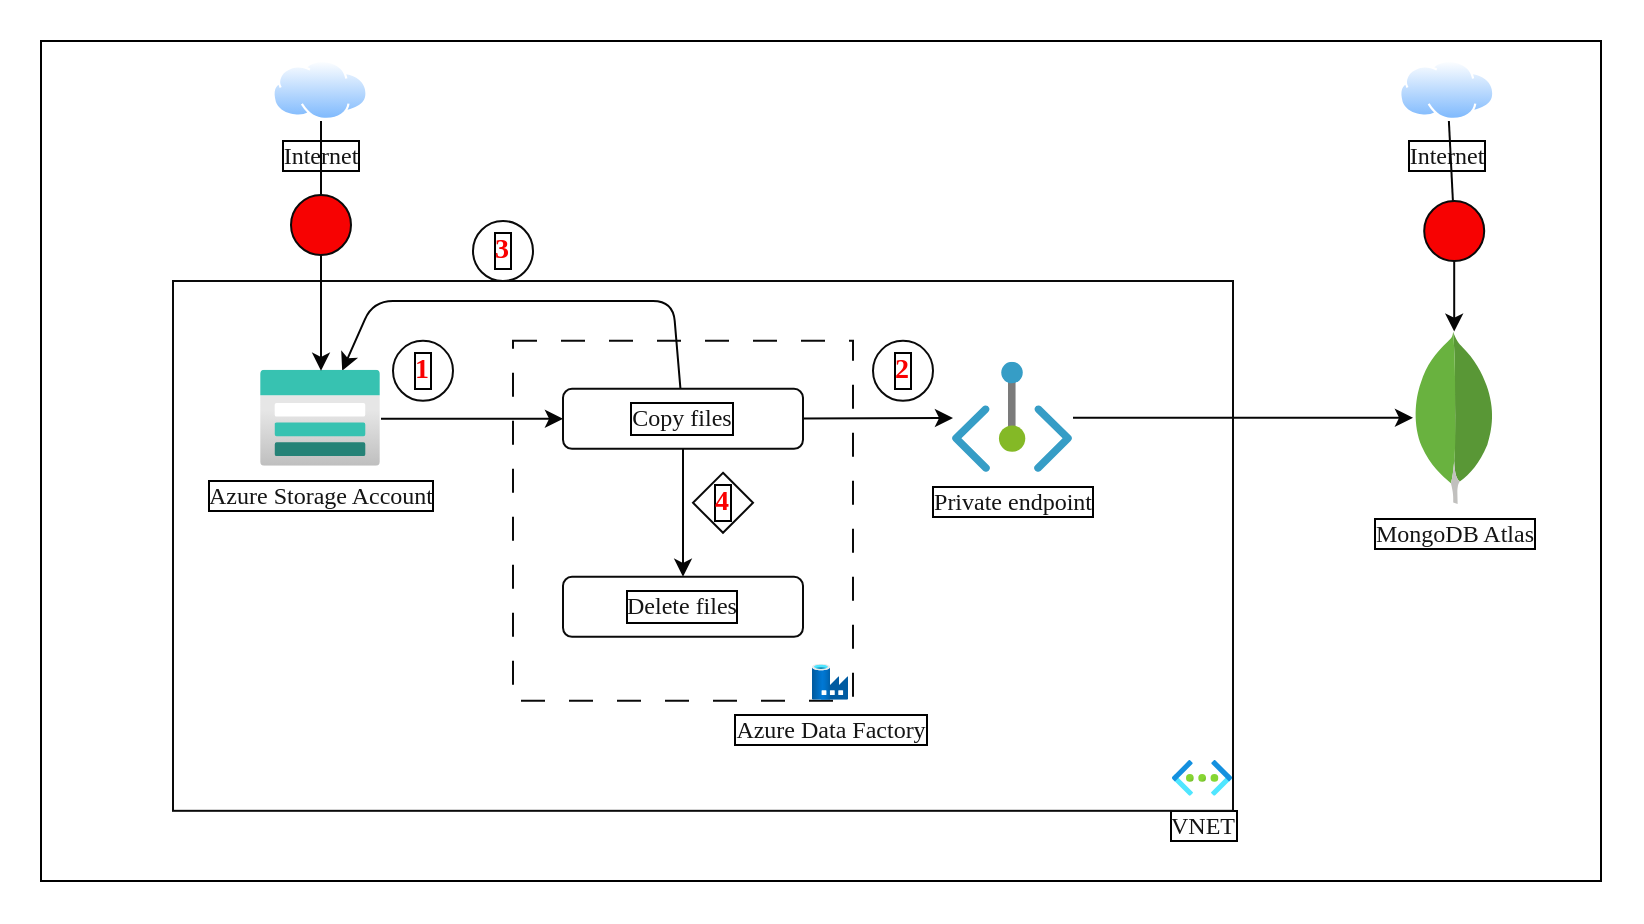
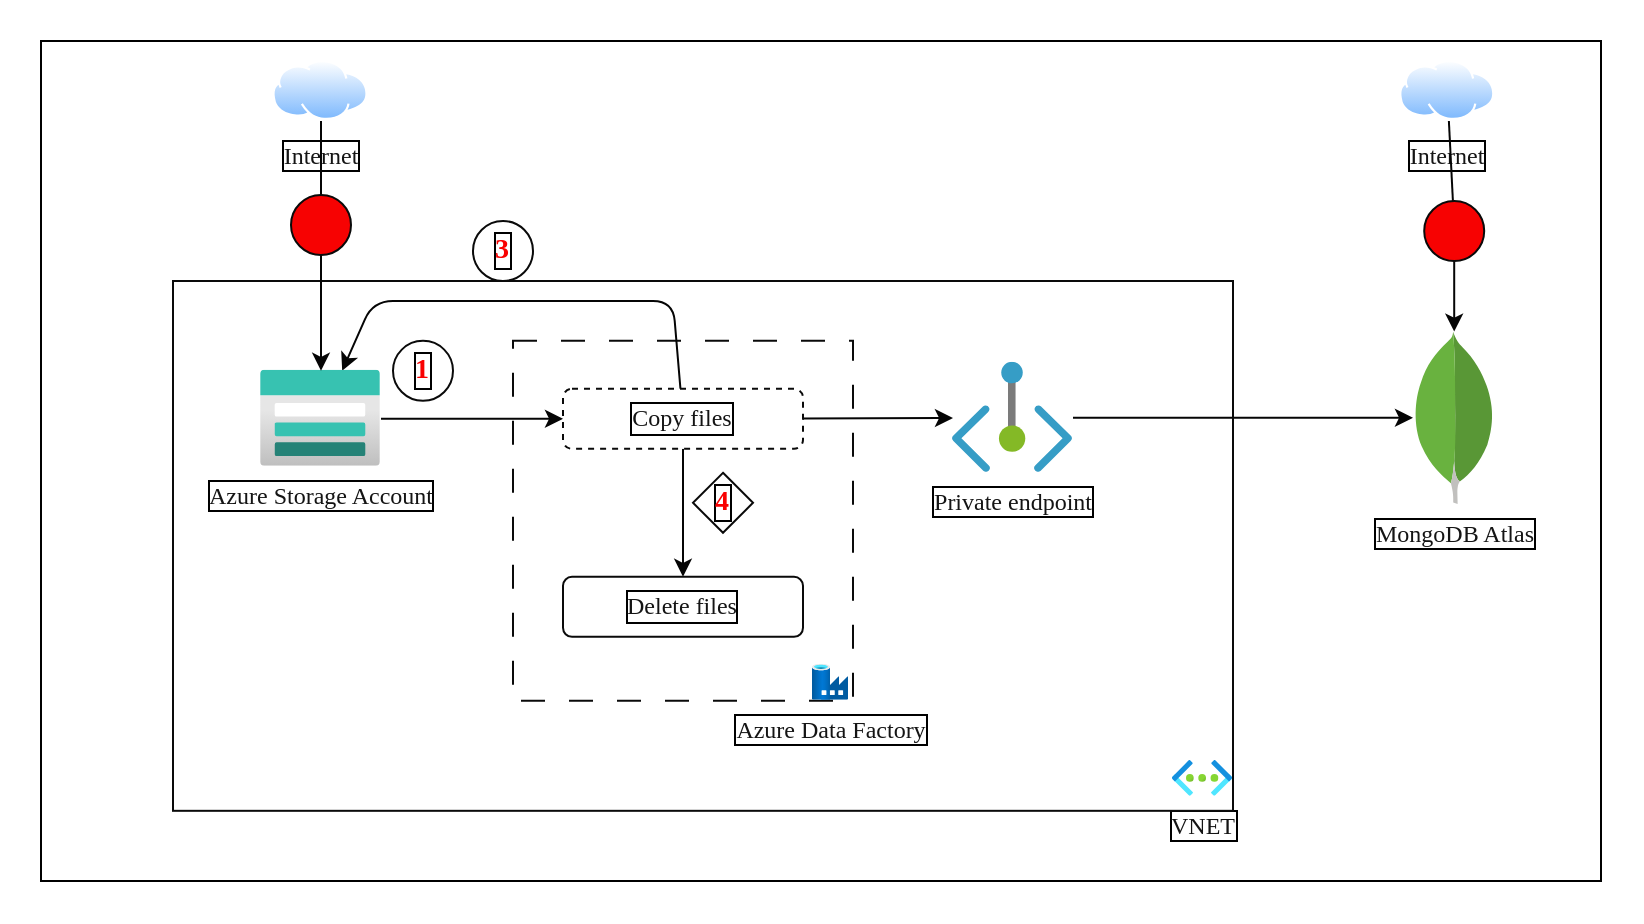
- <mxCell id="22" value="2" style="ellipse;whiteSpace=wrap;html=1;aspect=fixed;rounded=0;labelBackgroundColor=none;labelBorderColor=default;strokeColor=#0a0a0a;fontFamily=Verdana;fontColor=#f90101;fillColor=none;gradientColor=none;fontSize=14;fontStyle=1" vertex="1" parent="1"><mxGeometry x="436" y="169.91" width="30" height="30" as="geometry" /></mxCell>
- <mxCell id="7" value="Copy files" style="rounded=1;whiteSpace=wrap;html=1;labelBackgroundColor=none;labelBorderColor=default;strokeColor=#0a0a0a;fontFamily=Verdana;fontColor=#141414;fillColor=#ffffff;gradientColor=none;" vertex="1" parent="1"><mxGeometry x="281" y="193.91" width="120" height="30" as="geometry" /></mxCell>
+ <mxCell id="7" value="Copy files" style="rounded=1;whiteSpace=wrap;html=1;labelBackgroundColor=none;labelBorderColor=default;strokeColor=#0a0a0a;fontFamily=Verdana;fontColor=#141414;fillColor=#ffffff;gradientColor=none;dashed=1;" vertex="1" parent="1"><mxGeometry x="281" y="193.91" width="120" height="30" as="geometry" /></mxCell>
